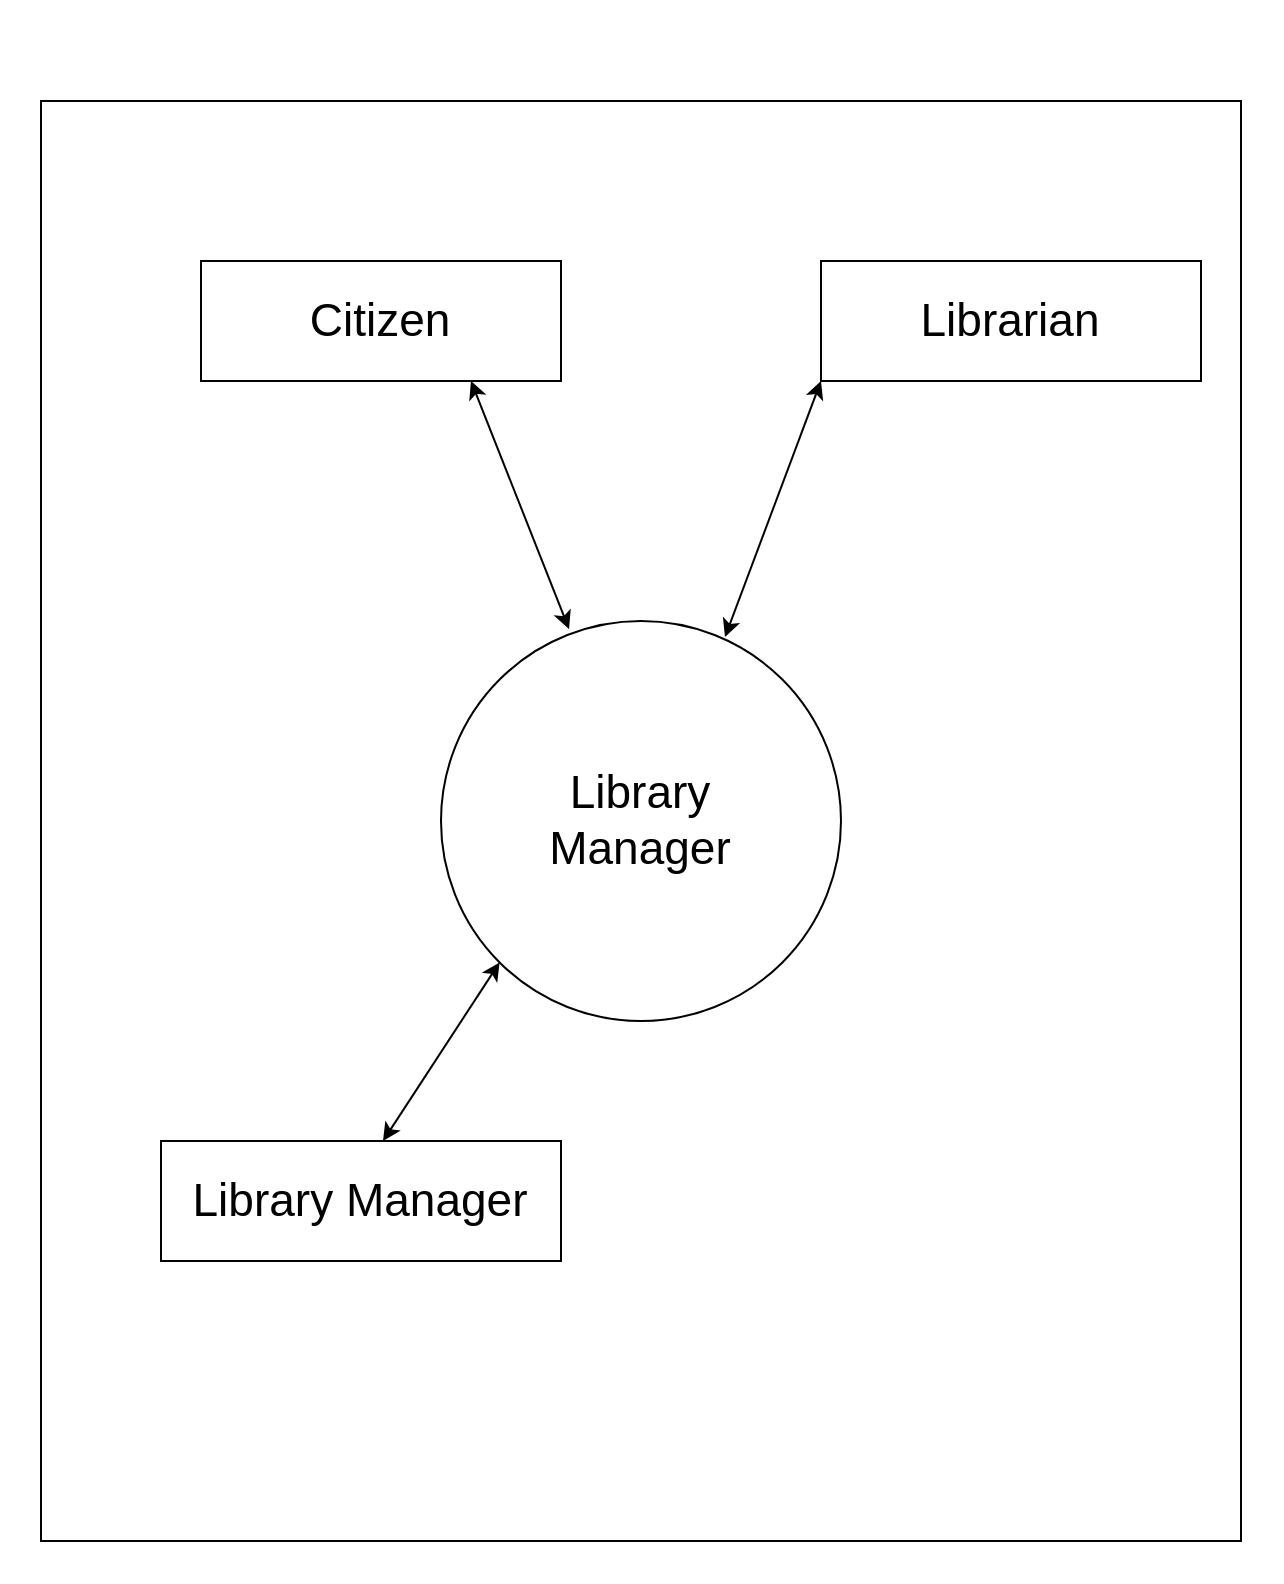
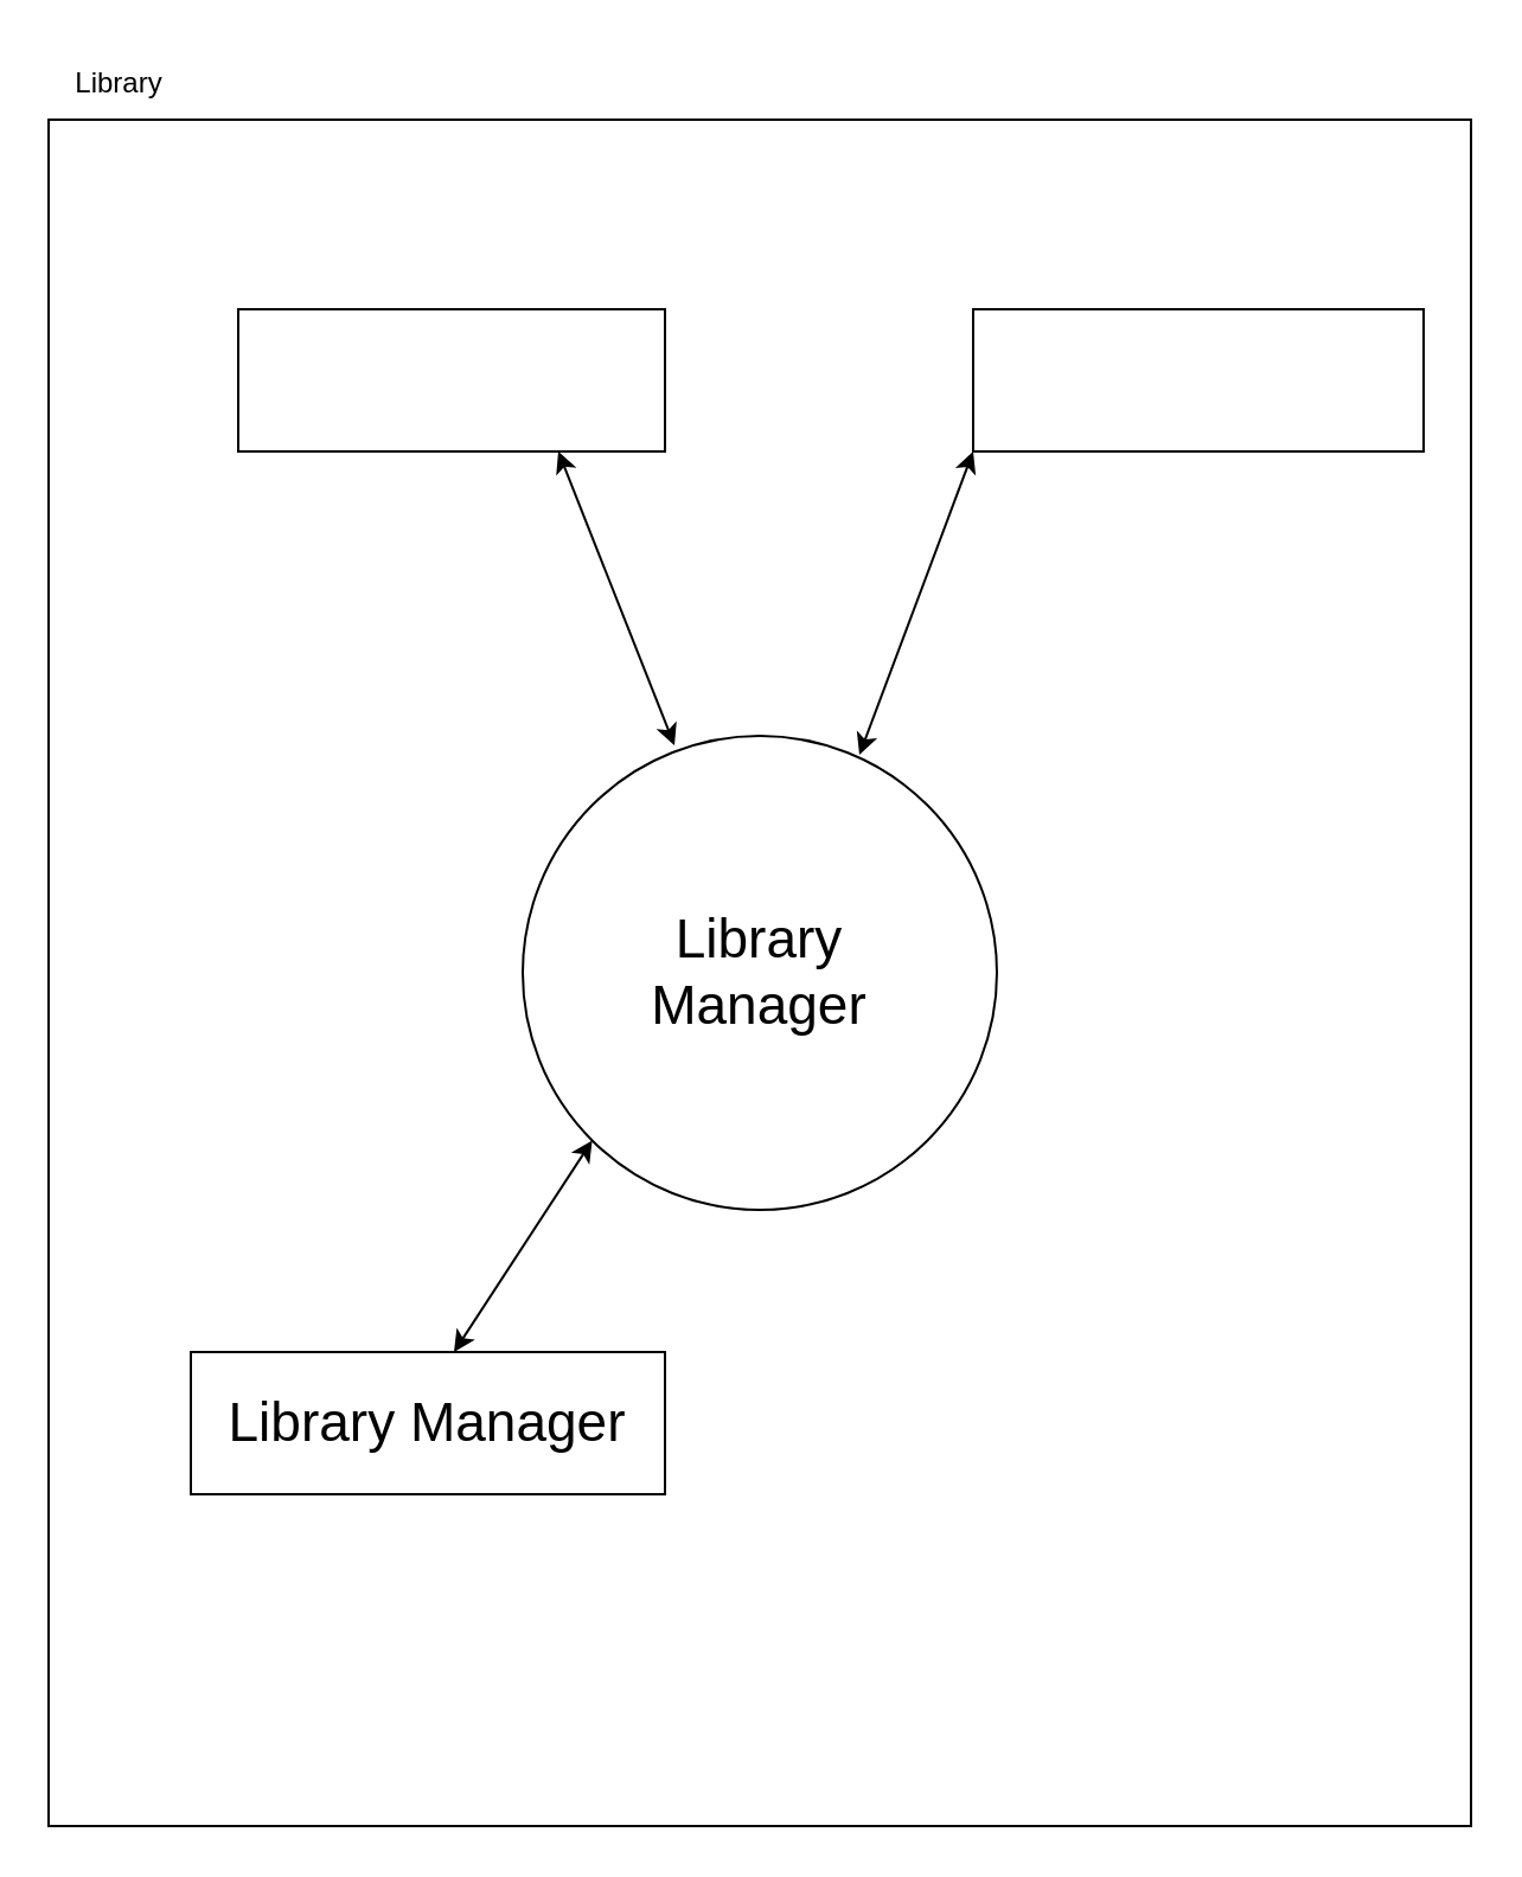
+ <mxCell id="3" value="Library" style="text;html=1;strokeColor=none;fillColor=none;align=center;verticalAlign=middle;whiteSpace=wrap;rounded=0;" vertex="1" parent="1"><mxGeometry x="20" y="20" width="60" height="30" as="geometry" /></mxCell>
- <mxCell id="7" value="Citizen" style="text;html=1;strokeColor=none;fillColor=none;align=center;verticalAlign=middle;whiteSpace=wrap;rounded=0;fontSize=23;" vertex="1" parent="1"><mxGeometry x="110" y="145" width="160" height="30" as="geometry" /></mxCell>
- <mxCell id="10" value="Librarian" style="text;html=1;strokeColor=none;fillColor=none;align=center;verticalAlign=middle;whiteSpace=wrap;rounded=0;fontSize=23;" vertex="1" parent="1"><mxGeometry x="450" y="145" width="110" height="30" as="geometry" /></mxCell>
